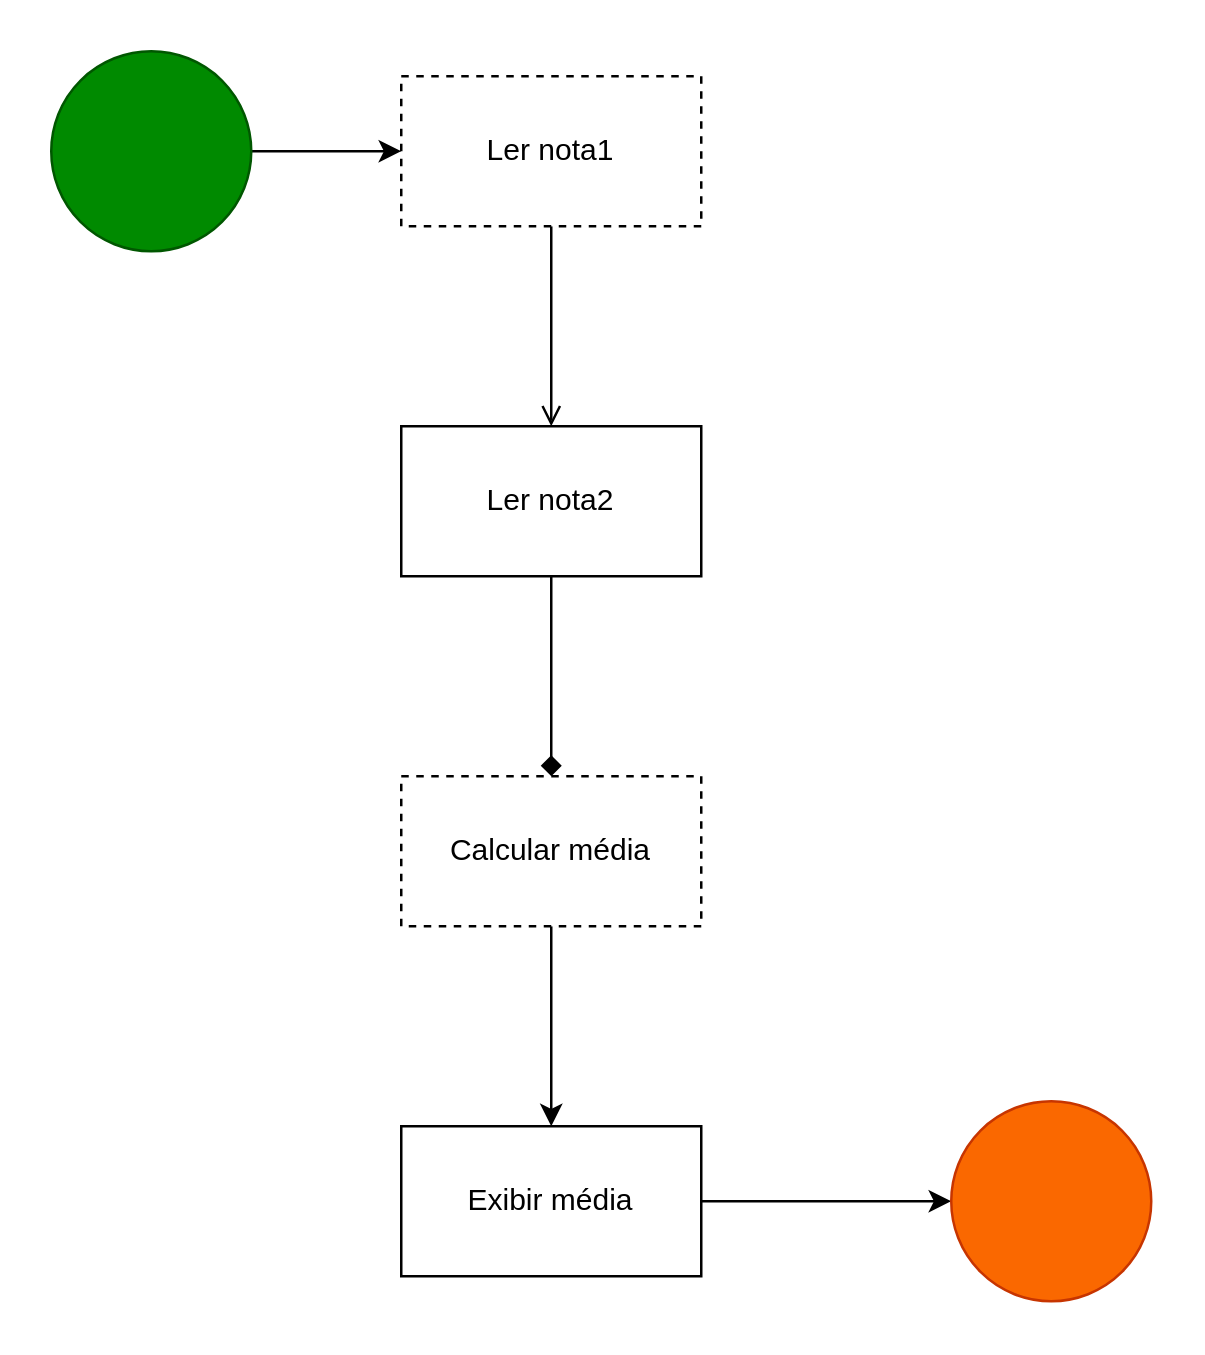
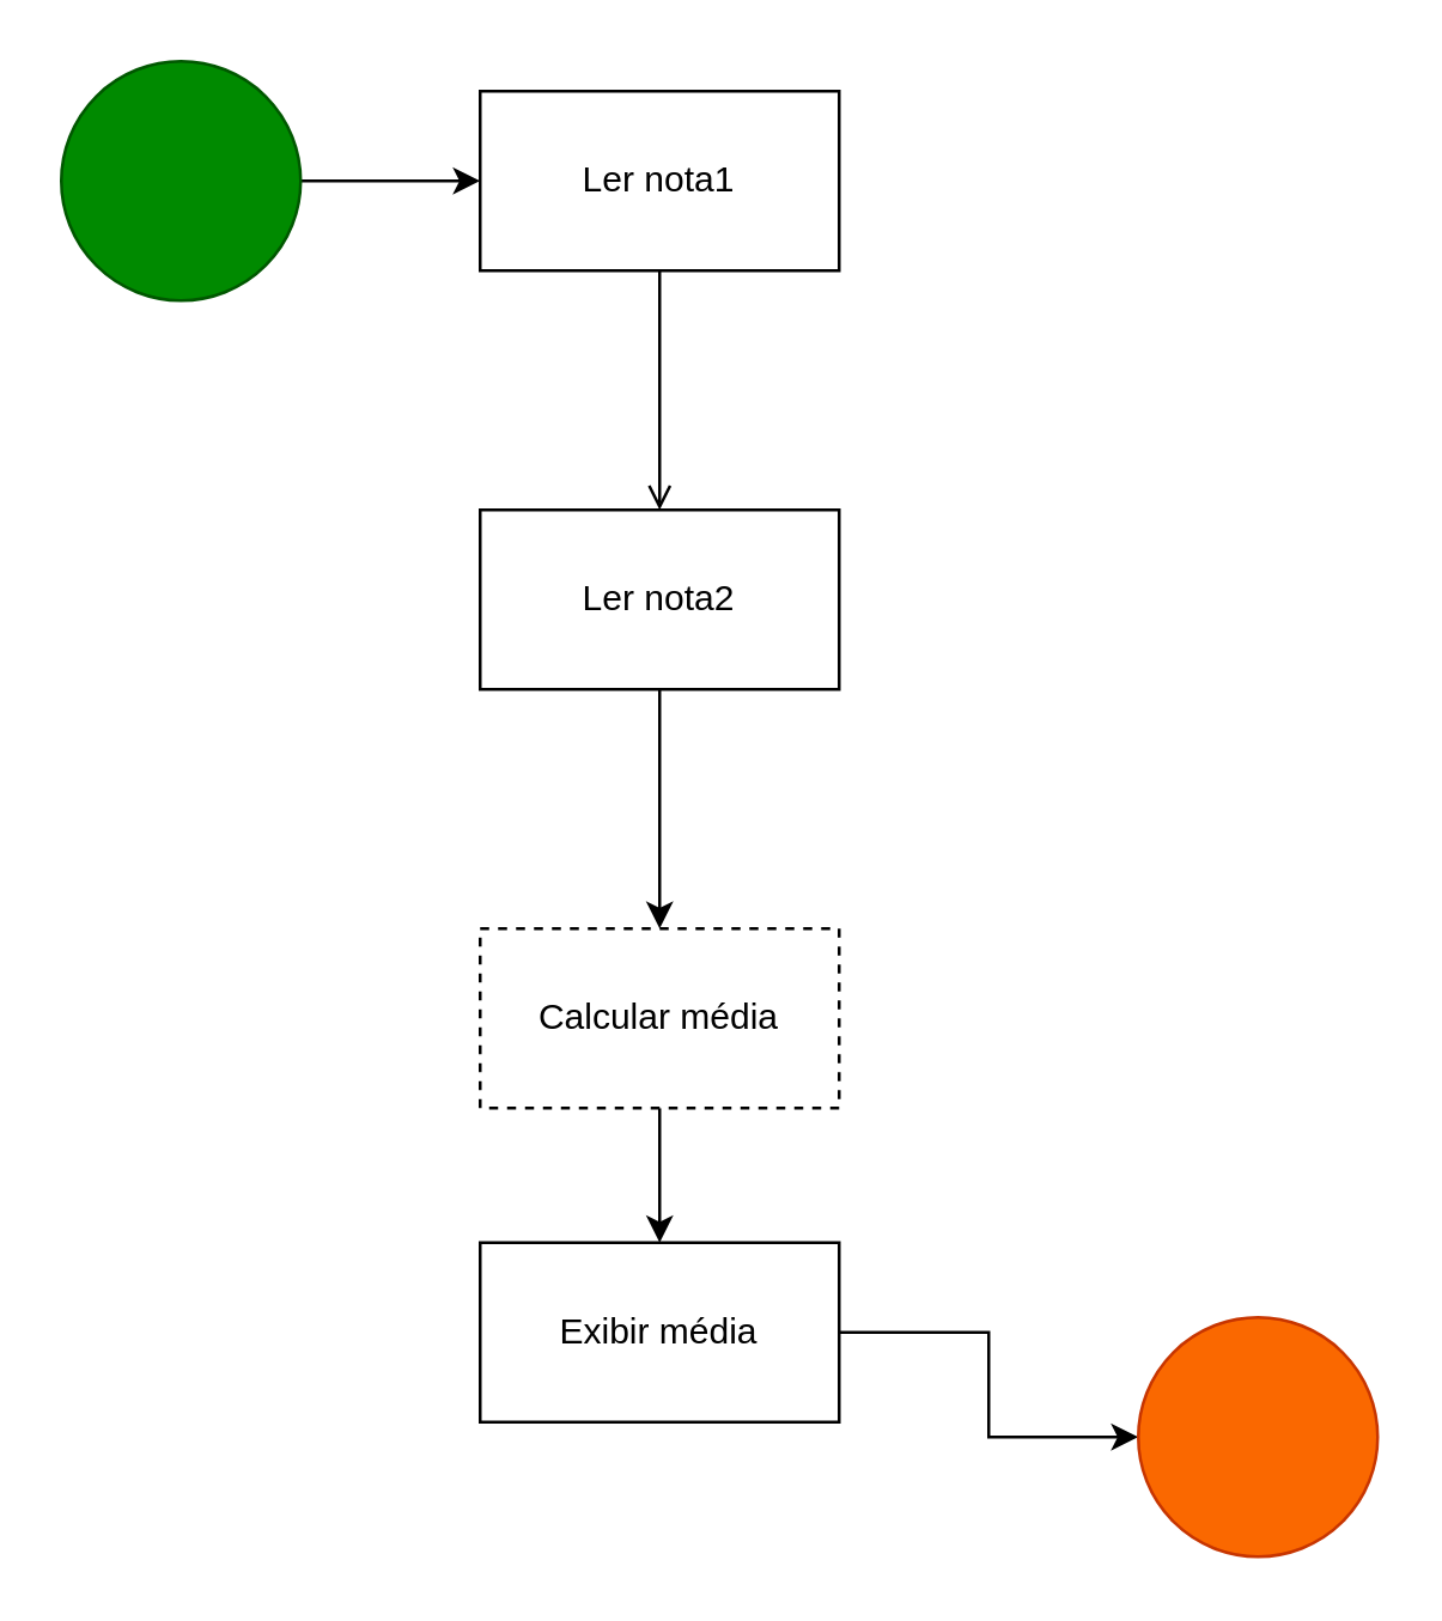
- <mxCell id="5" value="Ler nota1" style="whiteSpace=wrap;html=1;dashed=1;" parent="1" vertex="1"><mxGeometry x="160" y="30" width="120" height="60" as="geometry" /></mxCell>
+ <mxCell id="5" value="Ler nota1" style="whiteSpace=wrap;html=1;" parent="1" vertex="1"><mxGeometry x="160" y="30" width="120" height="60" as="geometry" /></mxCell>
- <mxCell id="6" value="" style="edgeStyle=orthogonalEdgeStyle;rounded=0;orthogonalLoop=1;jettySize=auto;html=1;endArrow=diamond;" parent="1" source="7" target="9" edge="1"><mxGeometry relative="1" as="geometry" /></mxCell>
+ <mxCell id="6" value="" style="edgeStyle=orthogonalEdgeStyle;rounded=0;orthogonalLoop=1;jettySize=auto;html=1;" parent="1" source="7" target="9" edge="1"><mxGeometry relative="1" as="geometry" /></mxCell>
- <mxCell id="11" value="Exibir média" style="whiteSpace=wrap;html=1;" parent="1" vertex="1"><mxGeometry x="160" y="450" width="120" height="60" as="geometry" /></mxCell>
+ <mxCell id="11" value="Exibir média" style="whiteSpace=wrap;html=1;" parent="1" vertex="1"><mxGeometry x="160" y="415" width="120" height="60" as="geometry" /></mxCell>
